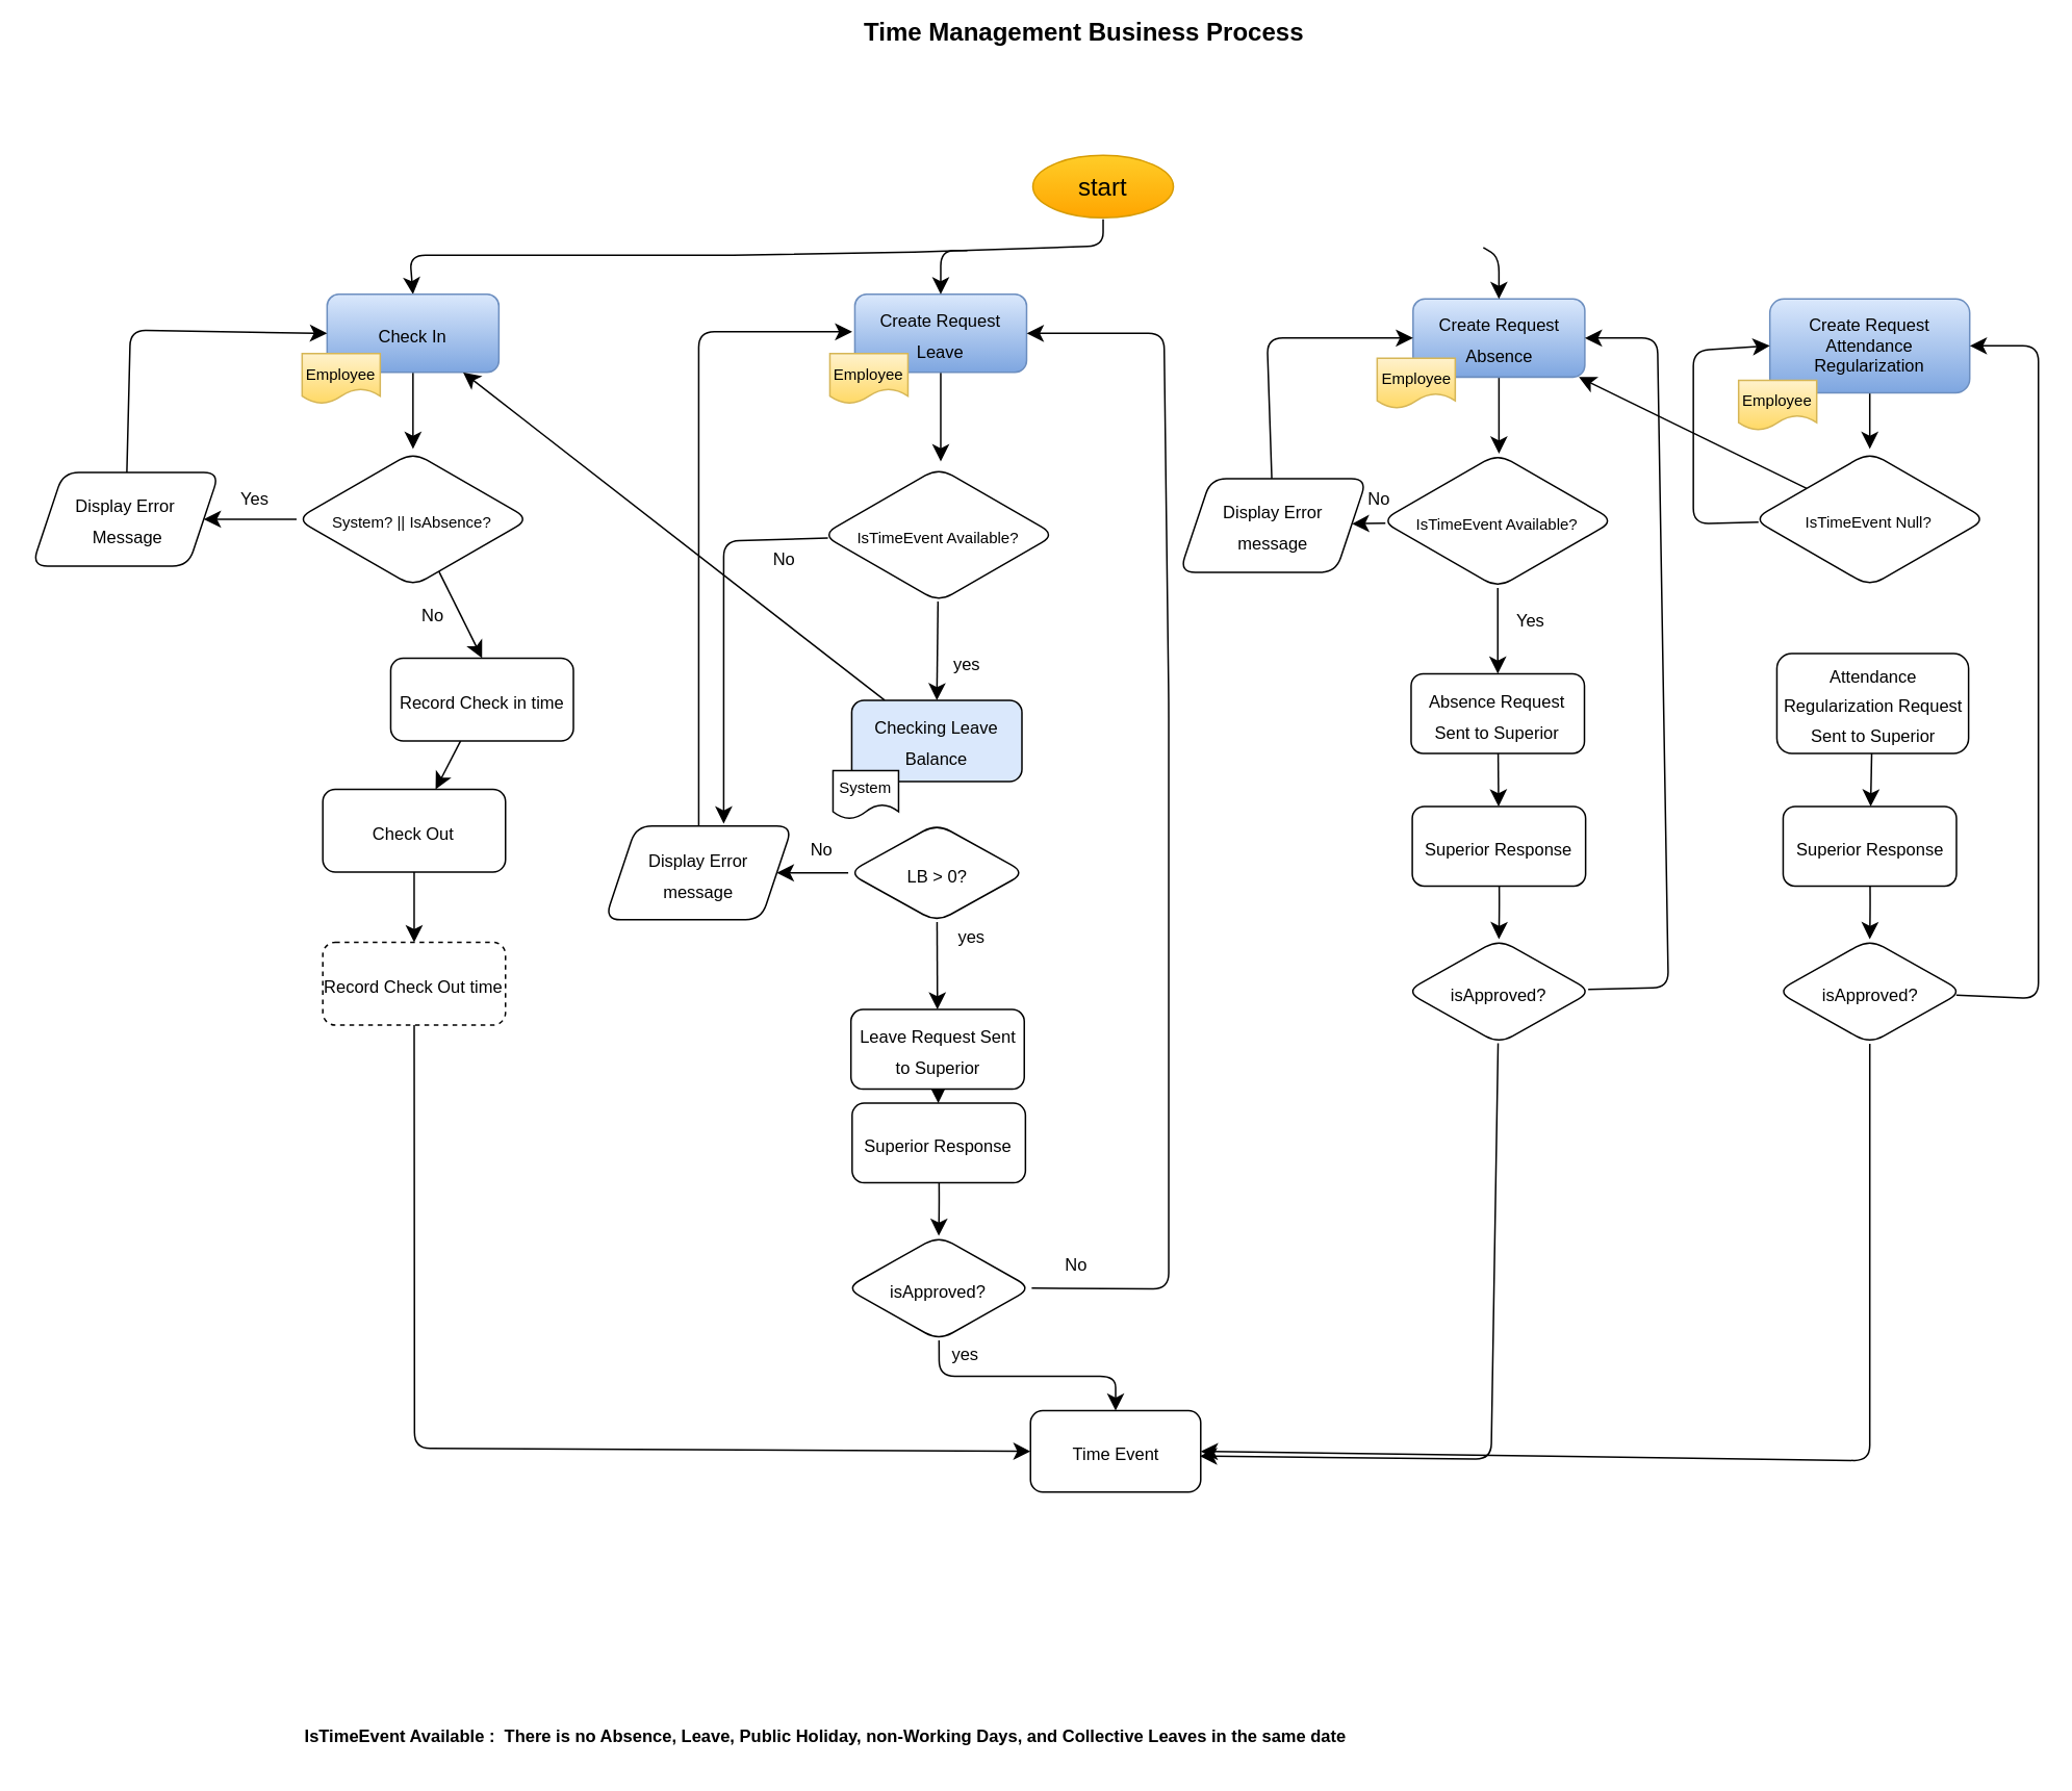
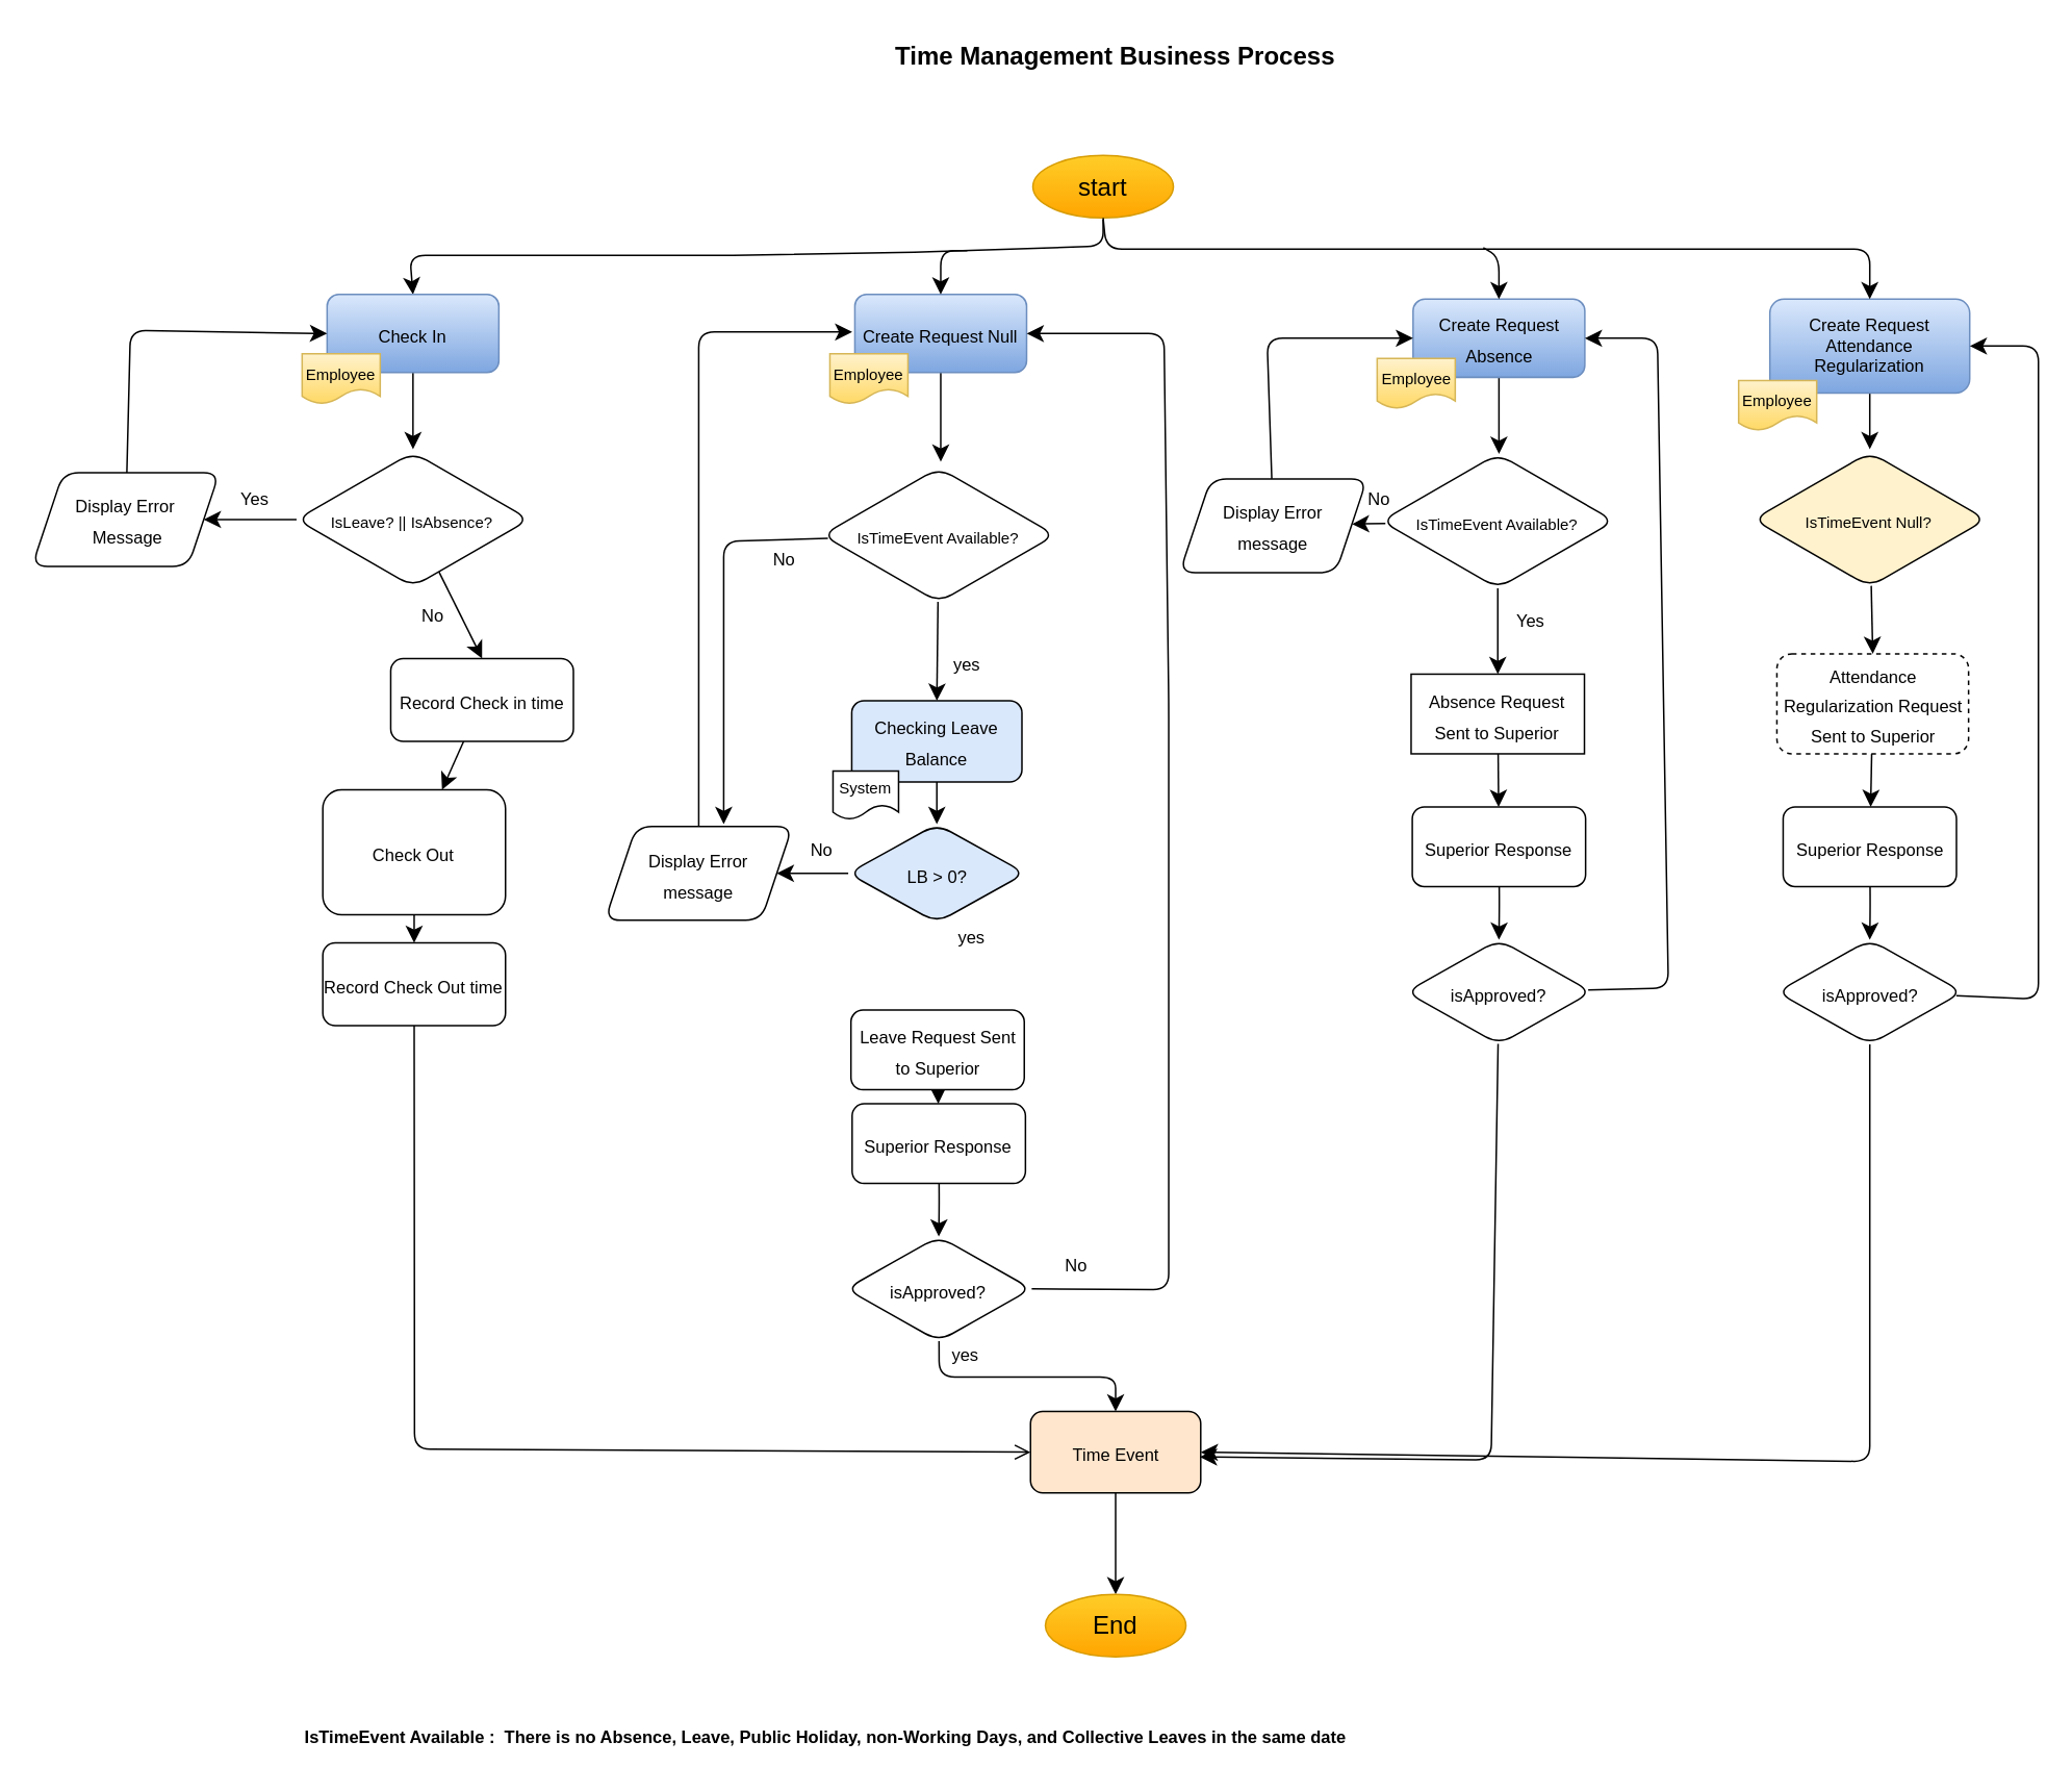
- <mxCell id="4" value="Time Management Business Process" style="text;html=1;strokeColor=none;fillColor=none;align=center;verticalAlign=middle;whiteSpace=wrap;rounded=0;fontSize=16;fontStyle=1" vertex="1" parent="1"><mxGeometry x="529" y="5" width="330" height="30" as="geometry" /></mxCell>
+ <mxCell id="4" value="Time Management Business Process" style="text;html=1;strokeColor=none;fillColor=none;align=center;verticalAlign=middle;whiteSpace=wrap;rounded=0;fontSize=16;fontStyle=1" vertex="1" parent="1"><mxGeometry x="549" y="20" width="330" height="30" as="geometry" /></mxCell>
+ <mxCell id="17" style="edgeStyle=none;rounded=1;orthogonalLoop=1;jettySize=auto;html=1;entryX=0.5;entryY=0;entryDx=0;entryDy=0;fontSize=12;startSize=8;endSize=8;movable=1;resizable=1;rotatable=1;deletable=1;editable=1;locked=0;connectable=1;exitX=0.5;exitY=1;exitDx=0;exitDy=0;" edge="1" parent="1" source="3" target="15"><mxGeometry relative="1" as="geometry"><mxPoint x="768.5" y="142" as="sourcePoint" /><mxPoint x="627.5" y="190" as="targetPoint" /><Array as="points"><mxPoint x="708" y="159" /><mxPoint x="768.5" y="159" /><mxPoint x="864.5" y="159" /><mxPoint x="993" y="159" /><mxPoint x="1118.5" y="159" /><mxPoint x="1197" y="159" /></Array></mxGeometry></mxCell>
- <mxCell id="9" value="&lt;font style=&quot;font-size: 11px;&quot;&gt;Create Request Leave&lt;/font&gt;" style="rounded=1;whiteSpace=wrap;html=1;fontSize=16;fillColor=#dae8fc;gradientColor=#7ea6e0;strokeColor=#6c8ebf;movable=0;resizable=0;rotatable=0;deletable=0;editable=0;locked=1;connectable=0;" vertex="1" parent="1"><mxGeometry x="547" y="188" width="110" height="50" as="geometry" /></mxCell>
+ <mxCell id="9" value="&lt;font style=&quot;font-size: 11px;&quot;&gt;Create Request Null&lt;/font&gt;" style="rounded=1;whiteSpace=wrap;html=1;fontSize=16;fillColor=#dae8fc;gradientColor=#7ea6e0;strokeColor=#6c8ebf;movable=0;resizable=0;rotatable=0;deletable=0;editable=0;locked=1;connectable=0;" vertex="1" parent="1"><mxGeometry x="547" y="188" width="110" height="50" as="geometry" /></mxCell>
- <mxCell id="72" style="edgeStyle=none;curved=1;rounded=0;orthogonalLoop=1;jettySize=auto;html=1;fontSize=12;startSize=8;endSize=8;" edge="1" parent="1" source="74" target="12"><mxGeometry relative="1" as="geometry" /></mxCell>
+ <mxCell id="72" style="edgeStyle=none;curved=1;rounded=0;orthogonalLoop=1;jettySize=auto;html=1;entryX=0.5;entryY=0;entryDx=0;entryDy=0;fontSize=12;startSize=8;endSize=8;" edge="1" parent="1" source="74" target="76"><mxGeometry relative="1" as="geometry" /></mxCell>
- <mxCell id="73" style="edgeStyle=none;rounded=1;orthogonalLoop=1;jettySize=auto;html=1;entryX=0;entryY=0.5;entryDx=0;entryDy=0;fontSize=12;startSize=8;endSize=8;" edge="1" parent="1" source="74" target="15"><mxGeometry relative="1" as="geometry"><Array as="points"><mxPoint x="1084" y="335" /><mxPoint x="1084" y="224" /></Array></mxGeometry></mxCell>
- <mxCell id="65" value="&lt;span style=&quot;font-size: 10px;&quot;&gt;System? || IsAbsence?&lt;/span&gt;" style="rhombus;whiteSpace=wrap;html=1;fontSize=16;rounded=1;" vertex="1" parent="1"><mxGeometry x="189.43" y="289" width="149.13" height="86" as="geometry" /></mxCell>
+ <mxCell id="65" value="&lt;span style=&quot;font-size: 10px;&quot;&gt;IsLeave? || IsAbsence?&lt;/span&gt;" style="rhombus;whiteSpace=wrap;html=1;fontSize=16;rounded=1;" vertex="1" parent="1"><mxGeometry x="189.43" y="289" width="149.13" height="86" as="geometry" /></mxCell>
- <mxCell id="74" value="&lt;span style=&quot;font-size: 10px;&quot;&gt;IsTimeEvent Null?&lt;/span&gt;" style="rhombus;whiteSpace=wrap;html=1;fontSize=16;rounded=1;" vertex="1" parent="1"><mxGeometry x="1122.44" y="289" width="149.13" height="86" as="geometry" /></mxCell>
+ <mxCell id="74" value="&lt;span style=&quot;font-size: 10px;&quot;&gt;IsTimeEvent Null?&lt;/span&gt;" style="rhombus;whiteSpace=wrap;html=1;fontSize=16;rounded=1;fillColor=#fff2cc;" vertex="1" parent="1"><mxGeometry x="1122.44" y="289" width="149.13" height="86" as="geometry" /></mxCell>
- <mxCell id="20" value="" style="edgeStyle=none;curved=1;rounded=0;orthogonalLoop=1;jettySize=auto;html=1;fontSize=12;startSize=8;endSize=8;" edge="1" parent="1" source="21" target="6"><mxGeometry relative="1" as="geometry" /></mxCell>
+ <mxCell id="20" value="" style="edgeStyle=none;curved=1;rounded=0;orthogonalLoop=1;jettySize=auto;html=1;fontSize=12;startSize=8;endSize=8;" edge="1" parent="1" source="21" target="25"><mxGeometry relative="1" as="geometry" /></mxCell>
- <mxCell id="76" value="&lt;font style=&quot;font-size: 11px;&quot;&gt;Attendance Regularization Request Sent to Superior&lt;/font&gt;" style="whiteSpace=wrap;html=1;fontSize=16;rounded=1;" vertex="1" parent="1"><mxGeometry x="1137.51" y="418" width="122.76" height="64" as="geometry" /></mxCell>
+ <mxCell id="76" value="&lt;font style=&quot;font-size: 11px;&quot;&gt;Attendance Regularization Request Sent to Superior&lt;/font&gt;" style="whiteSpace=wrap;html=1;fontSize=16;rounded=1;dashed=1;" vertex="1" parent="1"><mxGeometry x="1137.51" y="418" width="122.76" height="64" as="geometry" /></mxCell>
- <mxCell id="54" value="&lt;font style=&quot;font-size: 11px;&quot;&gt;Absence Request Sent to Superior&lt;/font&gt;" style="whiteSpace=wrap;html=1;fontSize=16;rounded=1;" vertex="1" parent="1"><mxGeometry x="903.25" y="431" width="111" height="51" as="geometry" /></mxCell>
+ <mxCell id="54" value="&lt;font style=&quot;font-size: 11px;&quot;&gt;Absence Request Sent to Superior&lt;/font&gt;" style="whiteSpace=wrap;html=1;fontSize=16;rounded=0;" vertex="1" parent="1"><mxGeometry x="903.25" y="431" width="111" height="51" as="geometry" /></mxCell>
- <mxCell id="50" value="&lt;font style=&quot;font-size: 11px;&quot;&gt;Check Out&lt;/font&gt;" style="rounded=1;whiteSpace=wrap;html=1;fontSize=16;" vertex="1" parent="1"><mxGeometry x="206.25" y="505" width="117" height="53" as="geometry" /></mxCell>
+ <mxCell id="50" value="&lt;font style=&quot;font-size: 11px;&quot;&gt;Check Out&lt;/font&gt;" style="rounded=1;whiteSpace=wrap;html=1;fontSize=16;" vertex="1" parent="1"><mxGeometry x="206.25" y="505" width="117" height="80" as="geometry" /></mxCell>
- <mxCell id="25" value="&lt;font style=&quot;font-size: 11px;&quot;&gt;LB &amp;gt; 0?&lt;/font&gt;" style="rhombus;whiteSpace=wrap;html=1;fontSize=16;rounded=1;" vertex="1" parent="1"><mxGeometry x="542.75" y="527" width="113.5" height="63" as="geometry" /></mxCell>
+ <mxCell id="25" value="&lt;font style=&quot;font-size: 11px;&quot;&gt;LB &amp;gt; 0?&lt;/font&gt;" style="rhombus;whiteSpace=wrap;html=1;fontSize=16;rounded=1;fillColor=#dae8fc;" vertex="1" parent="1"><mxGeometry x="542.75" y="527" width="113.5" height="63" as="geometry" /></mxCell>
- <mxCell id="23" value="" style="edgeStyle=none;curved=1;rounded=0;orthogonalLoop=1;jettySize=auto;html=1;fontSize=12;startSize=8;endSize=8;" edge="1" parent="1" source="25" target="27"><mxGeometry relative="1" as="geometry" /></mxCell>
- <mxCell id="52" value="&lt;font style=&quot;font-size: 11px;&quot;&gt;Record Check Out time&lt;/font&gt;" style="rounded=1;whiteSpace=wrap;html=1;fontSize=16;dashed=1;" vertex="1" parent="1"><mxGeometry x="206.25" y="603" width="117" height="53" as="geometry" /></mxCell>
+ <mxCell id="52" value="&lt;font style=&quot;font-size: 11px;&quot;&gt;Record Check Out time&lt;/font&gt;" style="rounded=1;whiteSpace=wrap;html=1;fontSize=16;" vertex="1" parent="1"><mxGeometry x="206.25" y="603" width="117" height="53" as="geometry" /></mxCell>
- <mxCell id="51" style="edgeStyle=none;rounded=1;orthogonalLoop=1;jettySize=auto;html=1;entryX=0;entryY=0.5;entryDx=0;entryDy=0;fontSize=12;startSize=8;endSize=8;" edge="1" parent="1" source="52" target="40"><mxGeometry relative="1" as="geometry"><Array as="points"><mxPoint x="265" y="927" /></Array></mxGeometry></mxCell>
+ <mxCell id="51" style="edgeStyle=none;rounded=1;orthogonalLoop=1;jettySize=auto;html=1;entryX=0;entryY=0.5;entryDx=0;entryDy=0;fontSize=12;startSize=8;endSize=8;endArrow=open;" edge="1" parent="1" source="52" target="40"><mxGeometry relative="1" as="geometry"><Array as="points"><mxPoint x="265" y="927" /></Array></mxGeometry></mxCell>
- <mxCell id="40" value="&lt;font style=&quot;font-size: 11px;&quot;&gt;Time Event&lt;br&gt;&lt;/font&gt;" style="rounded=1;whiteSpace=wrap;html=1;fontSize=16;" vertex="1" parent="1"><mxGeometry x="659.5" y="903" width="109" height="52" as="geometry" /></mxCell>
+ <mxCell id="40" value="&lt;font style=&quot;font-size: 11px;&quot;&gt;Time Event&lt;br&gt;&lt;/font&gt;" style="rounded=1;whiteSpace=wrap;html=1;fontSize=16;fillColor=#ffe6cc;" vertex="1" parent="1"><mxGeometry x="659.5" y="903" width="109" height="52" as="geometry" /></mxCell>
+ <mxCell id="39" value="" style="edgeStyle=none;curved=1;rounded=0;orthogonalLoop=1;jettySize=auto;html=1;fontSize=12;startSize=8;endSize=8;" edge="1" parent="1" source="40" target="46"><mxGeometry relative="1" as="geometry" /></mxCell>
+ <mxCell id="46" value="End" style="ellipse;whiteSpace=wrap;html=1;fontSize=16;fillColor=#ffcd28;gradientColor=#ffa500;strokeColor=#d79b00;movable=1;resizable=1;rotatable=1;deletable=1;editable=1;locked=0;connectable=1;" vertex="1" parent="1"><mxGeometry x="669" y="1020" width="90" height="40" as="geometry" /></mxCell>
